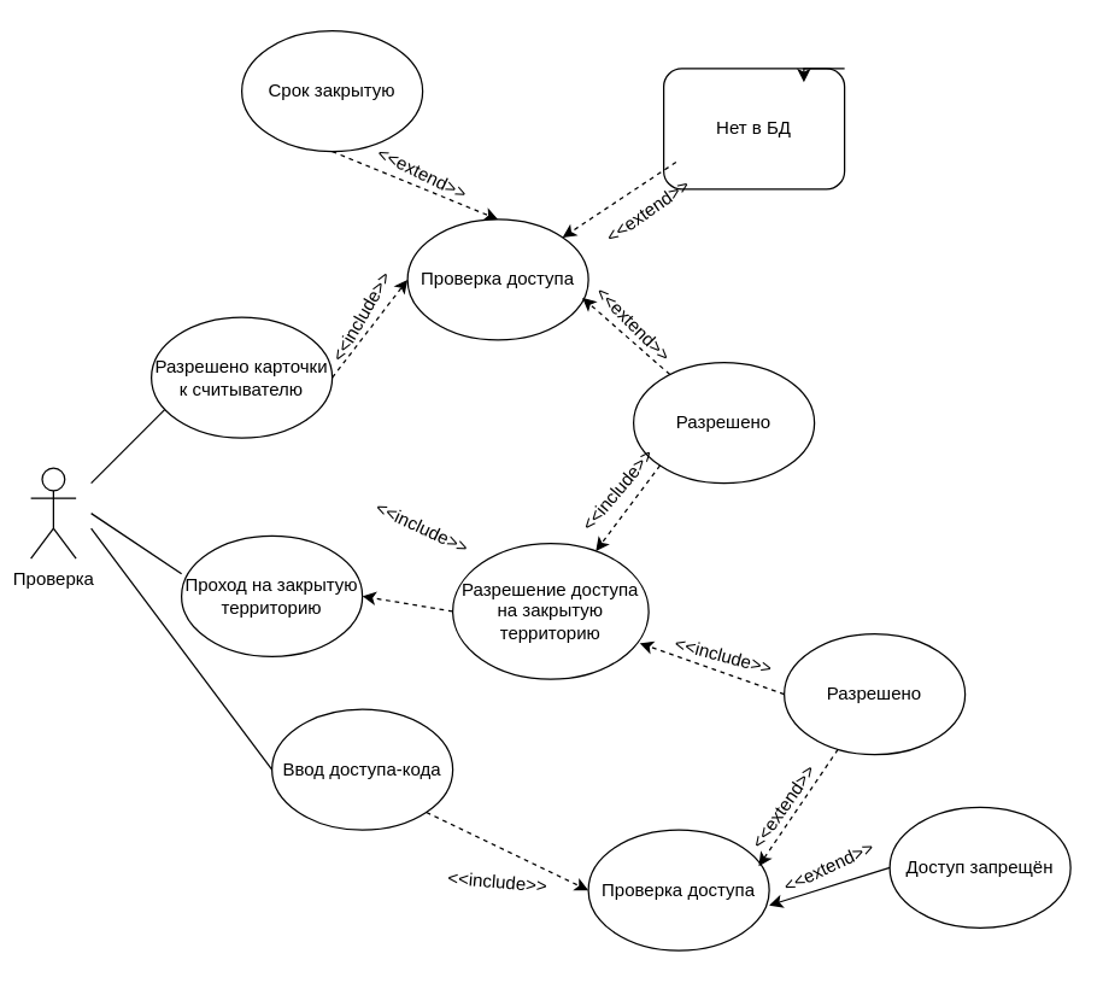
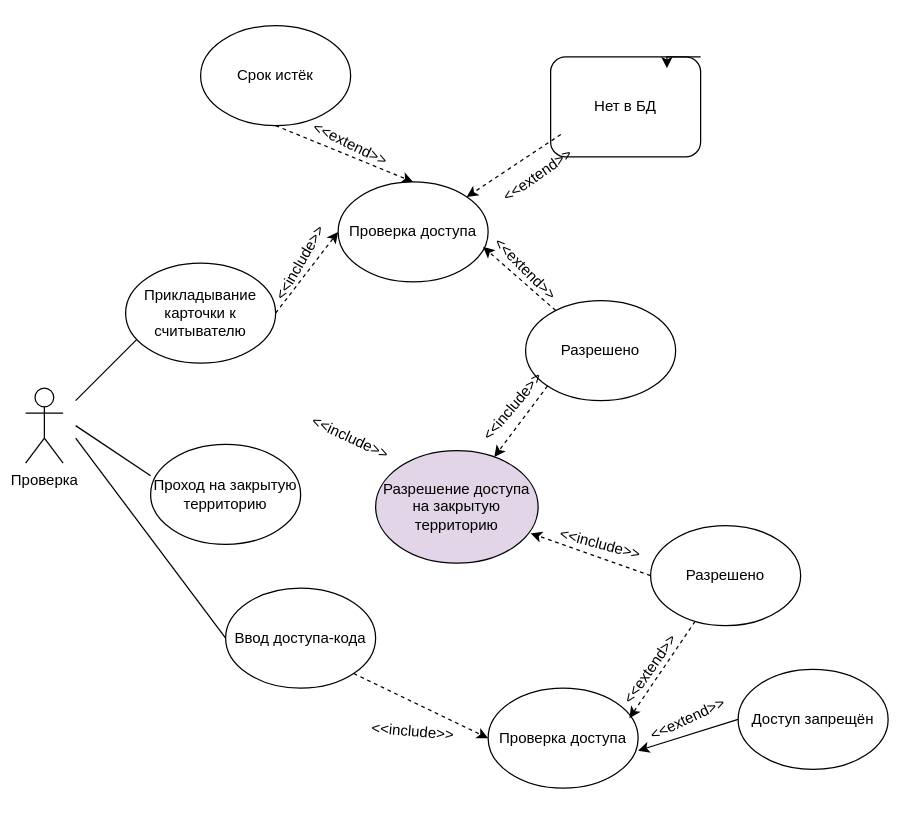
- <mxCell id="5" value="Срок закрытую" style="ellipse;whiteSpace=wrap;html=1;" parent="1" vertex="1"><mxGeometry x="160" y="20" width="120" height="80" as="geometry" /></mxCell>
+ <mxCell id="5" value="Срок истёк" style="ellipse;whiteSpace=wrap;html=1;" parent="1" vertex="1"><mxGeometry x="160" y="20" width="120" height="80" as="geometry" /></mxCell>
- <mxCell id="4" value="Разрешено карточки к считывателю" style="ellipse;whiteSpace=wrap;html=1;" parent="1" vertex="1"><mxGeometry x="100" y="210" width="120" height="80" as="geometry" /></mxCell>
+ <mxCell id="4" value="Прикладывание карточки к считывателю" style="ellipse;whiteSpace=wrap;html=1;" parent="1" vertex="1"><mxGeometry x="100" y="210" width="120" height="80" as="geometry" /></mxCell>
- <mxCell id="27" value="" style="endArrow=classic;html=1;rounded=0;exitX=0;exitY=0.5;exitDx=0;exitDy=0;entryX=1;entryY=0.5;entryDx=0;entryDy=0;dashed=1;" parent="1" source="25" target="24" edge="1"><mxGeometry width="50" height="50" relative="1" as="geometry"><mxPoint x="250" y="420" as="sourcePoint" /><mxPoint x="300" y="370" as="targetPoint" /></mxGeometry></mxCell>
- <mxCell id="25" value="Разрешение доступа на закрытую территорию" style="ellipse;whiteSpace=wrap;html=1;" parent="1" vertex="1"><mxGeometry x="300" y="360" width="130" height="90" as="geometry" /></mxCell>
+ <mxCell id="25" value="Разрешение доступа на закрытую территорию" style="ellipse;whiteSpace=wrap;html=1;fillColor=#e1d5e7;" parent="1" vertex="1"><mxGeometry x="300" y="360" width="130" height="90" as="geometry" /></mxCell>
